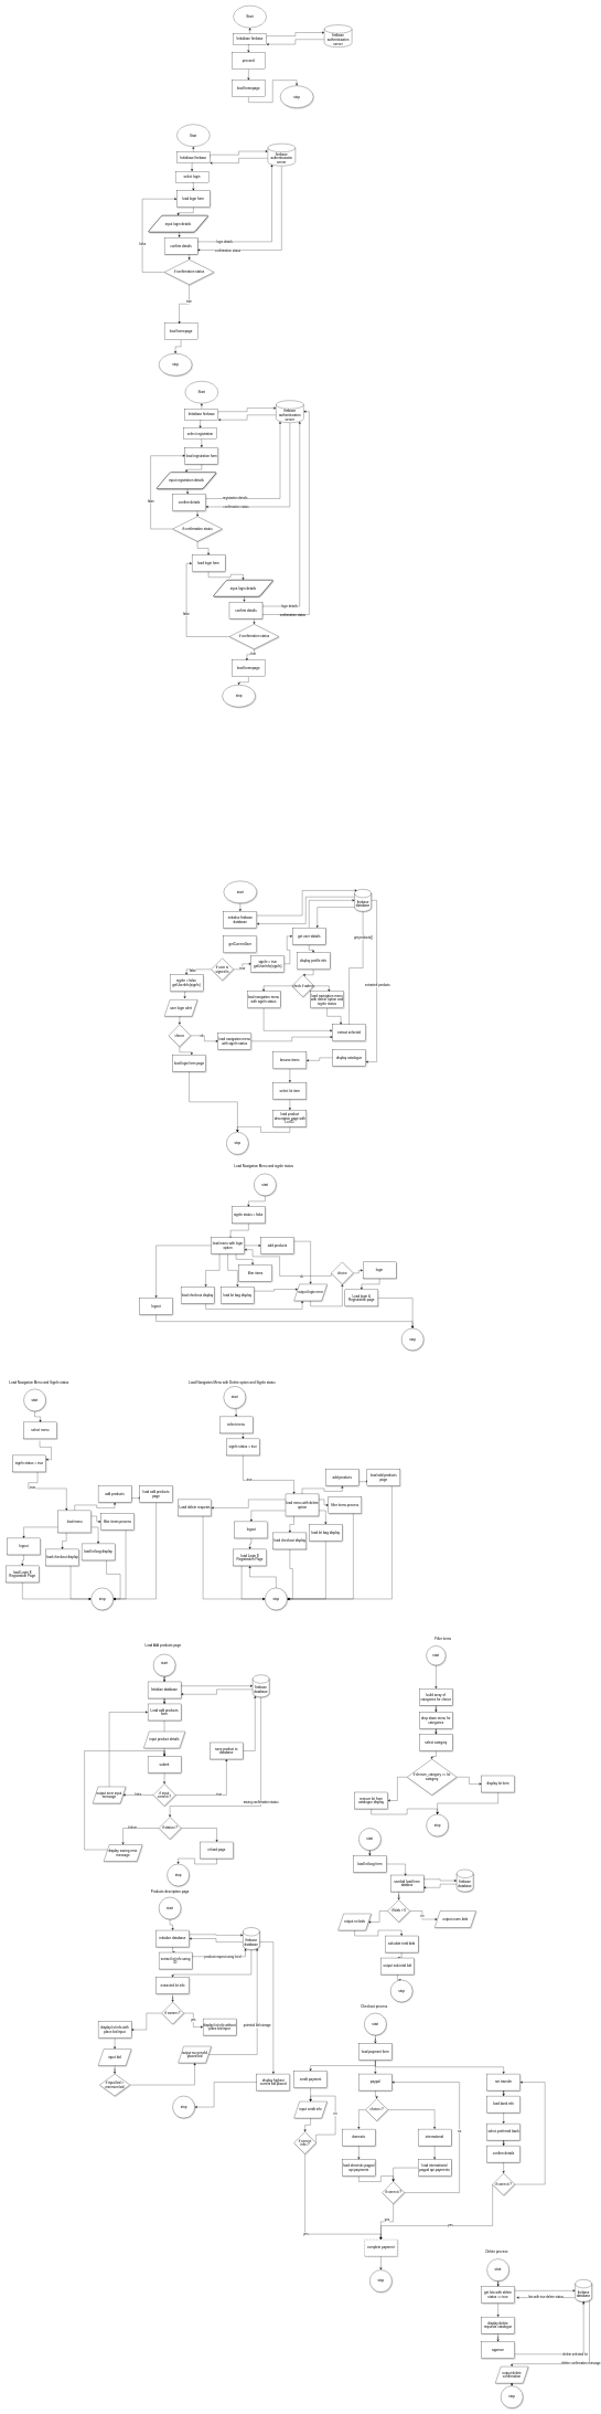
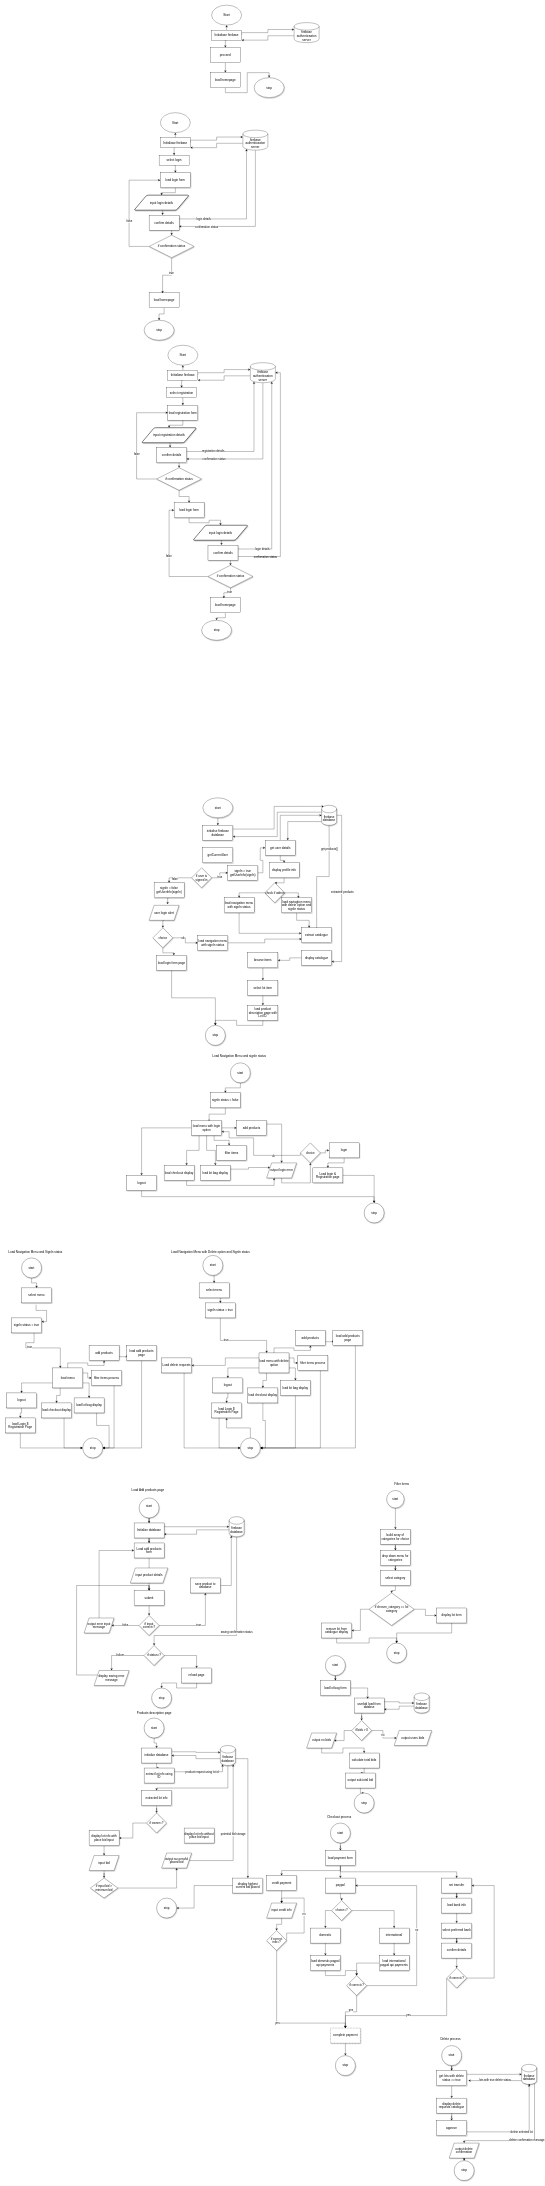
- <mxCell id="110" value="extract selected" style="rounded=0;whiteSpace=wrap;html=1;shadow=1;" vertex="1" parent="1"><mxGeometry x="1205" y="3710" width="120" height="60" as="geometry" /></mxCell>
+ <mxCell id="110" value="extract catalogue" style="rounded=0;whiteSpace=wrap;html=1;shadow=1;" vertex="1" parent="1"><mxGeometry x="1205" y="3710" width="120" height="60" as="geometry" /></mxCell>
- <mxCell id="267" value="yes" style="edgeStyle=orthogonalEdgeStyle;rounded=0;orthogonalLoop=1;jettySize=auto;html=1;exitX=1;exitY=0.5;exitDx=0;exitDy=0;" edge="1" parent="1" source="269" target="270"><mxGeometry relative="1" as="geometry"><mxPoint x="795" y="7340" as="targetPoint" /></mxGeometry></mxCell>
